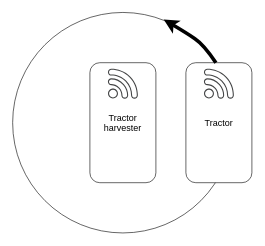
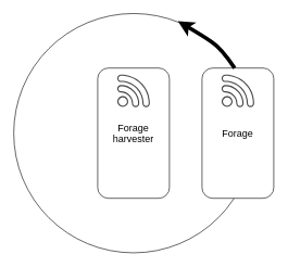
- <mxCell id="4" value="&lt;font style=&quot;font-size: 15px;&quot;&gt;Tractor harvester&lt;/font&gt;" style="text;html=1;strokeColor=none;fillColor=none;align=center;verticalAlign=middle;whiteSpace=wrap;rounded=0;" parent="1" vertex="1"><mxGeometry x="174" y="174" width="60" height="60" as="geometry" /></mxCell>
+ <mxCell id="4" value="&lt;font style=&quot;font-size: 15px;&quot;&gt;Forage harvester&lt;/font&gt;" style="text;html=1;strokeColor=none;fillColor=none;align=center;verticalAlign=middle;whiteSpace=wrap;rounded=0;" parent="1" vertex="1"><mxGeometry x="174" y="174" width="60" height="60" as="geometry" /></mxCell>
- <mxCell id="8" value="&lt;font style=&quot;font-size: 15px;&quot;&gt;Tractor&lt;/font&gt;" style="text;html=1;strokeColor=none;fillColor=none;align=center;verticalAlign=middle;whiteSpace=wrap;rounded=0;" parent="6" vertex="1"><mxGeometry x="25" y="70" width="60" height="60" as="geometry" /></mxCell>
+ <mxCell id="8" value="&lt;font style=&quot;font-size: 15px;&quot;&gt;Forage&lt;/font&gt;" style="text;html=1;strokeColor=none;fillColor=none;align=center;verticalAlign=middle;whiteSpace=wrap;rounded=0;" parent="6" vertex="1"><mxGeometry x="25" y="70" width="60" height="60" as="geometry" /></mxCell>
